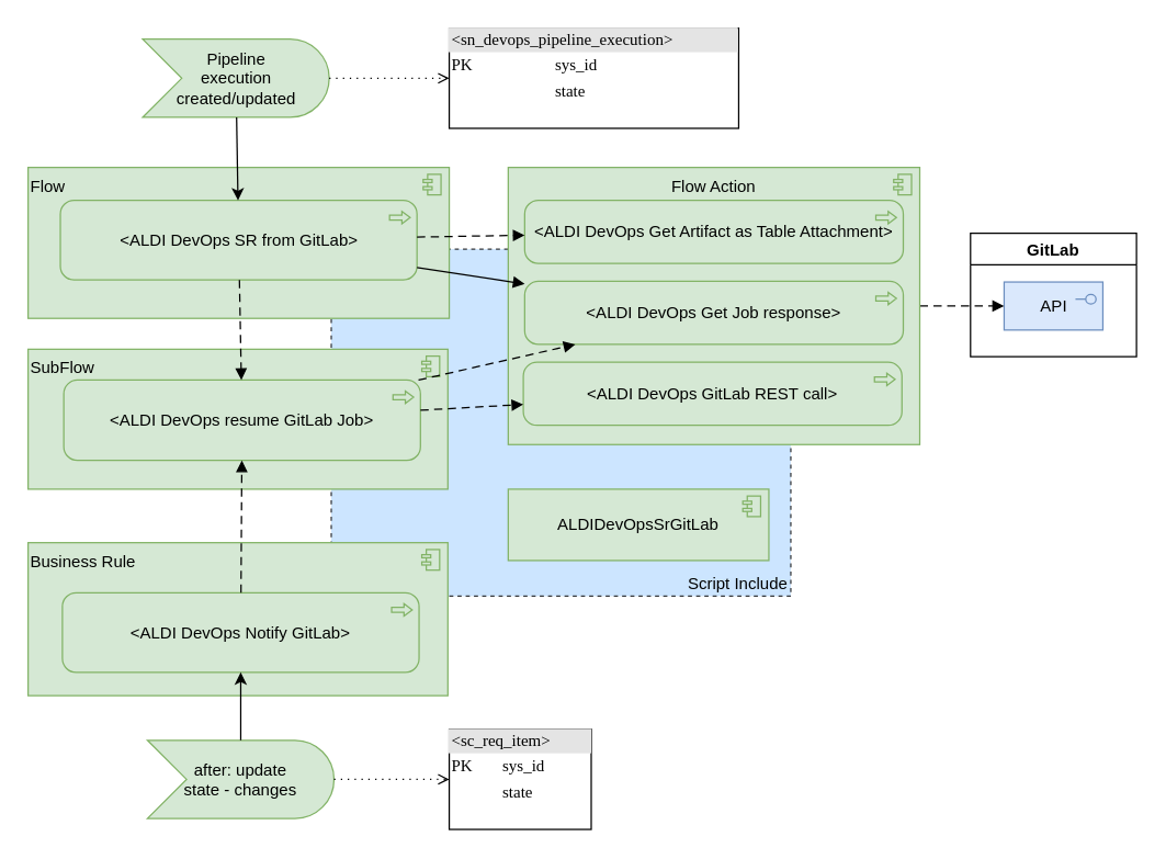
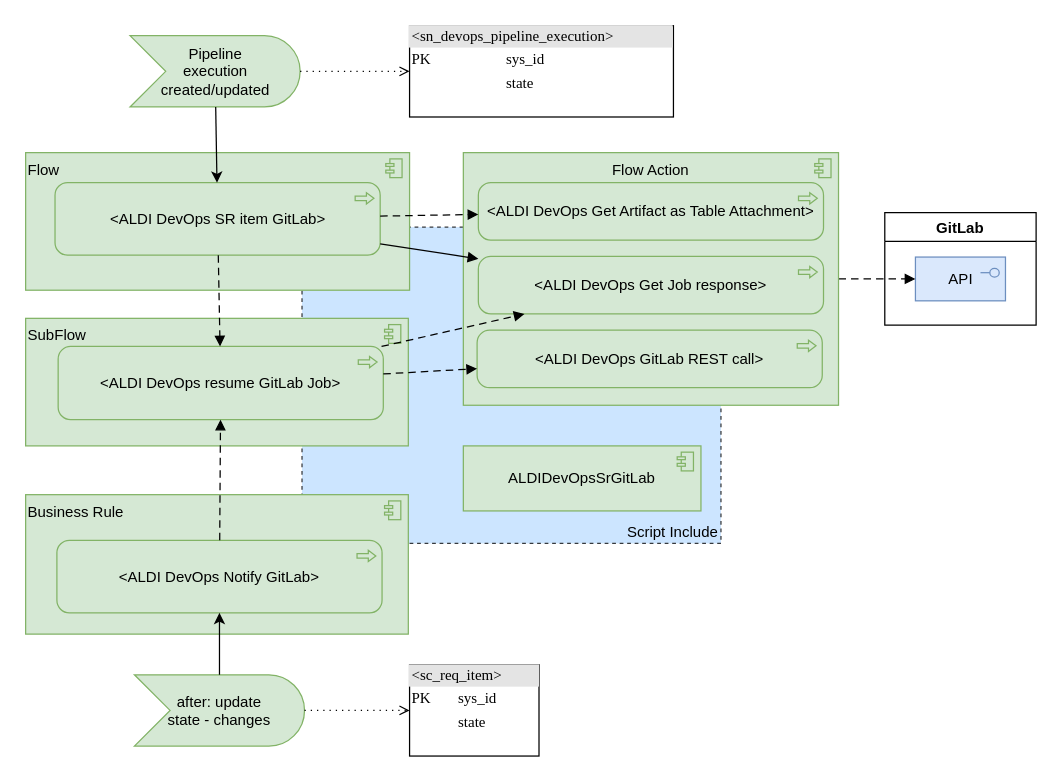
- <mxCell id="4" value="&amp;lt;ALDI DevOps SR from GitLab&amp;gt;" style="html=1;outlineConnect=0;whiteSpace=wrap;fillColor=#d5e8d4;shape=mxgraph.archimate3.application;appType=proc;archiType=rounded;strokeColor=#82b366;" vertex="1" parent="1"><mxGeometry x="43.5" y="145.5" width="260" height="58" as="geometry" /></mxCell>
+ <mxCell id="4" value="&amp;lt;ALDI DevOps SR item GitLab&amp;gt;" style="html=1;outlineConnect=0;whiteSpace=wrap;fillColor=#d5e8d4;shape=mxgraph.archimate3.application;appType=proc;archiType=rounded;strokeColor=#82b366;" vertex="1" parent="1"><mxGeometry x="43.5" y="145.5" width="260" height="58" as="geometry" /></mxCell>
